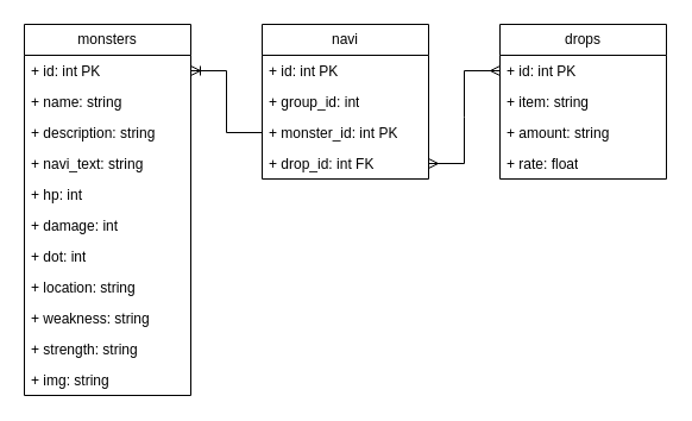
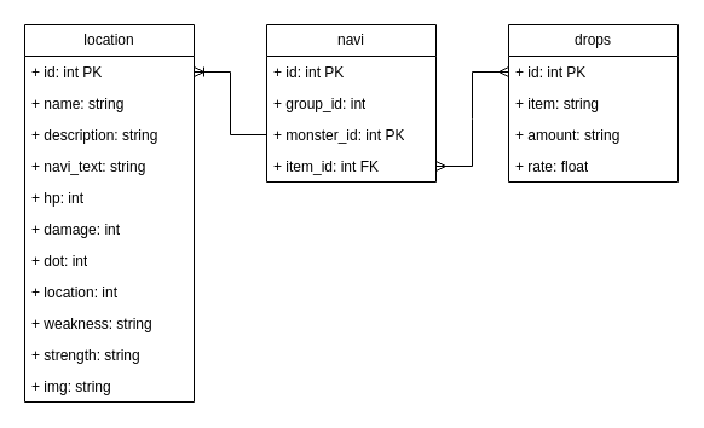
- <mxCell id="2" value="monsters" style="swimlane;fontStyle=0;childLayout=stackLayout;horizontal=1;startSize=26;fillColor=none;horizontalStack=0;resizeParent=1;resizeParentMax=0;resizeLast=0;collapsible=1;marginBottom=0;whiteSpace=wrap;html=1;" vertex="1" parent="1"><mxGeometry x="20" y="20" width="140" height="312" as="geometry" /></mxCell>
+ <mxCell id="2" value="location" style="swimlane;fontStyle=0;childLayout=stackLayout;horizontal=1;startSize=26;fillColor=none;horizontalStack=0;resizeParent=1;resizeParentMax=0;resizeLast=0;collapsible=1;marginBottom=0;whiteSpace=wrap;html=1;" vertex="1" parent="1"><mxGeometry x="20" y="20" width="140" height="312" as="geometry" /></mxCell>
- <mxCell id="23" value="+ drop_id: int FK" style="text;strokeColor=none;fillColor=none;align=left;verticalAlign=top;spacingLeft=4;spacingRight=4;overflow=hidden;rotatable=0;points=[[0,0.5],[1,0.5]];portConstraint=eastwest;whiteSpace=wrap;html=1;" vertex="1" parent="19"><mxGeometry y="104" width="140" height="26" as="geometry" /></mxCell>
+ <mxCell id="23" value="+ item_id: int FK" style="text;strokeColor=none;fillColor=none;align=left;verticalAlign=top;spacingLeft=4;spacingRight=4;overflow=hidden;rotatable=0;points=[[0,0.5],[1,0.5]];portConstraint=eastwest;whiteSpace=wrap;html=1;" vertex="1" parent="19"><mxGeometry y="104" width="140" height="26" as="geometry" /></mxCell>
- <mxCell id="10" value="+ location: string" style="text;strokeColor=none;fillColor=none;align=left;verticalAlign=top;spacingLeft=4;spacingRight=4;overflow=hidden;rotatable=0;points=[[0,0.5],[1,0.5]];portConstraint=eastwest;whiteSpace=wrap;html=1;" vertex="1" parent="2"><mxGeometry y="208" width="140" height="26" as="geometry" /></mxCell>
+ <mxCell id="10" value="+ location: int" style="text;strokeColor=none;fillColor=none;align=left;verticalAlign=top;spacingLeft=4;spacingRight=4;overflow=hidden;rotatable=0;points=[[0,0.5],[1,0.5]];portConstraint=eastwest;whiteSpace=wrap;html=1;" vertex="1" parent="2"><mxGeometry y="208" width="140" height="26" as="geometry" /></mxCell>
